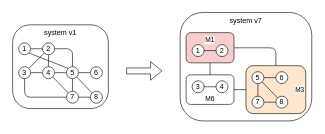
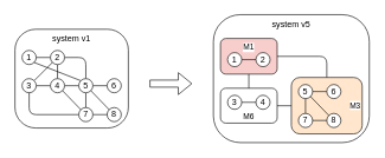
- <mxCell id="45" value="system v7" style="rounded=1;whiteSpace=wrap;html=1;fillColor=none;verticalAlign=top;arcSize=21;" vertex="1" parent="1"><mxGeometry x="300" y="20.31" width="220" height="181.37" as="geometry" /></mxCell>
+ <mxCell id="45" value="system v5" style="rounded=1;whiteSpace=wrap;html=1;fillColor=none;verticalAlign=top;arcSize=21;" vertex="1" parent="1"><mxGeometry x="300" y="20.31" width="220" height="181.37" as="geometry" /></mxCell>
